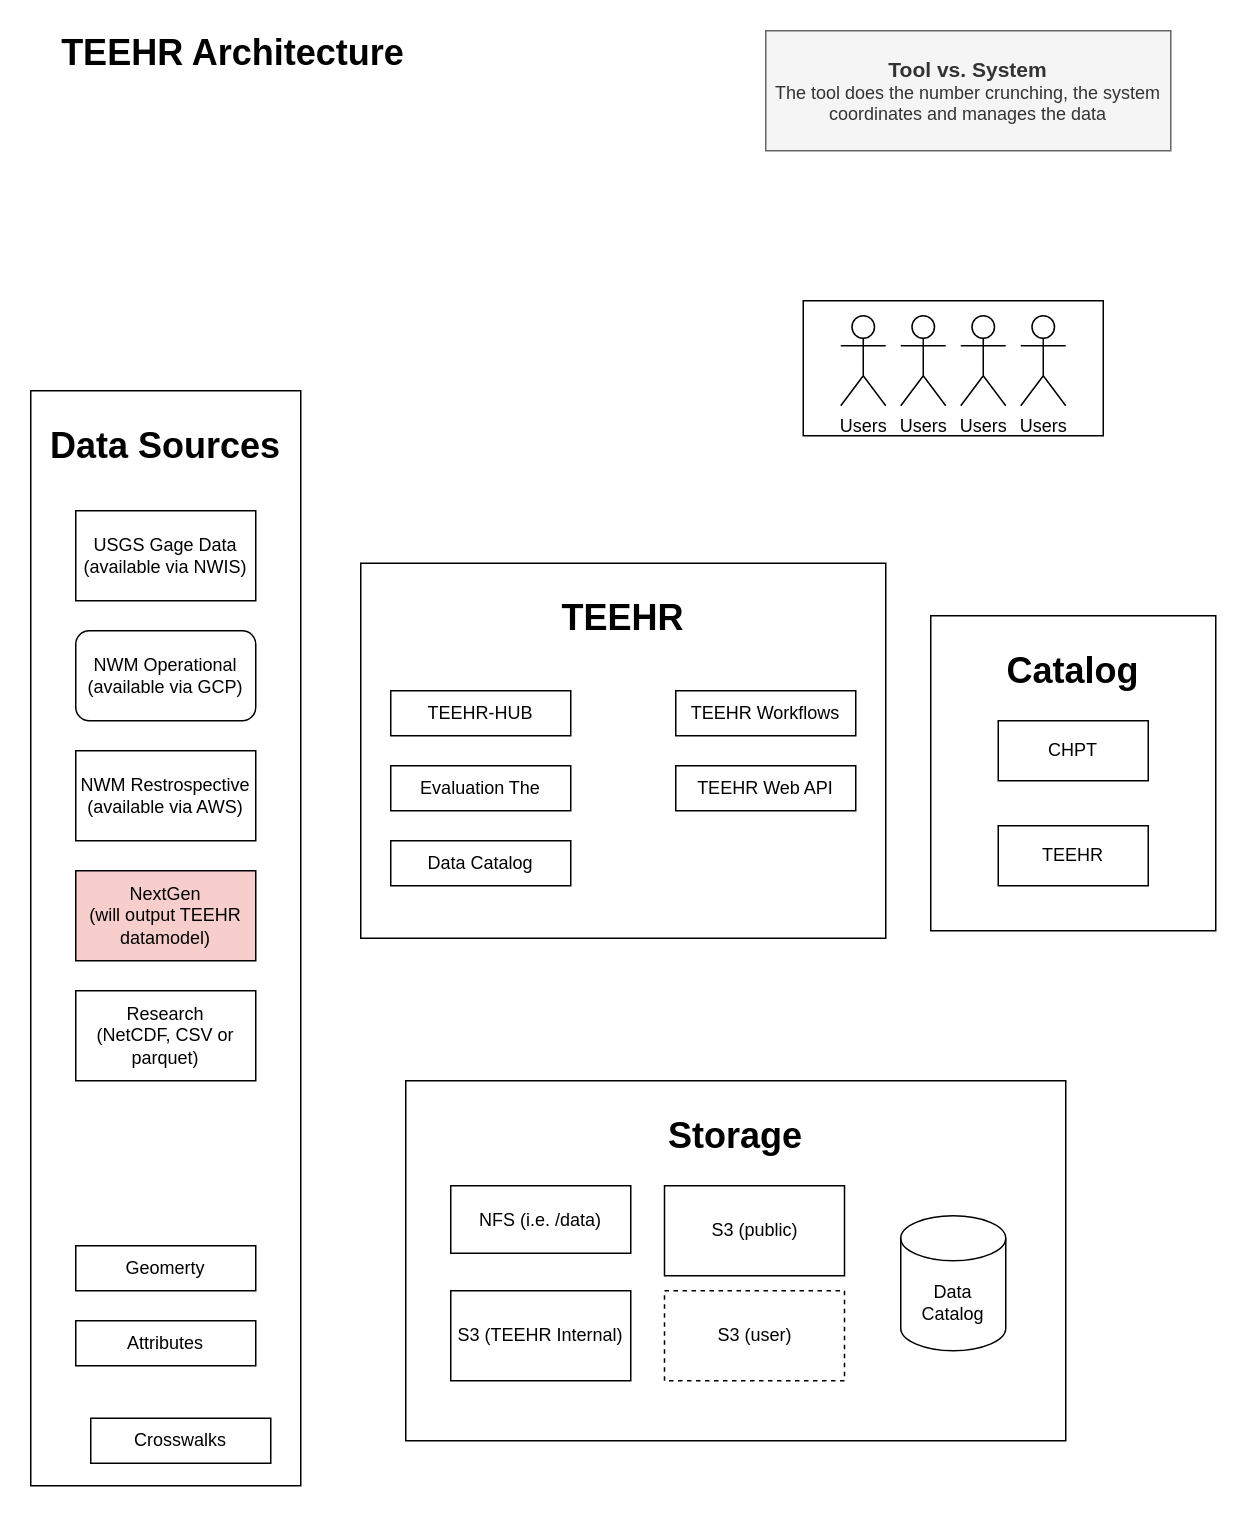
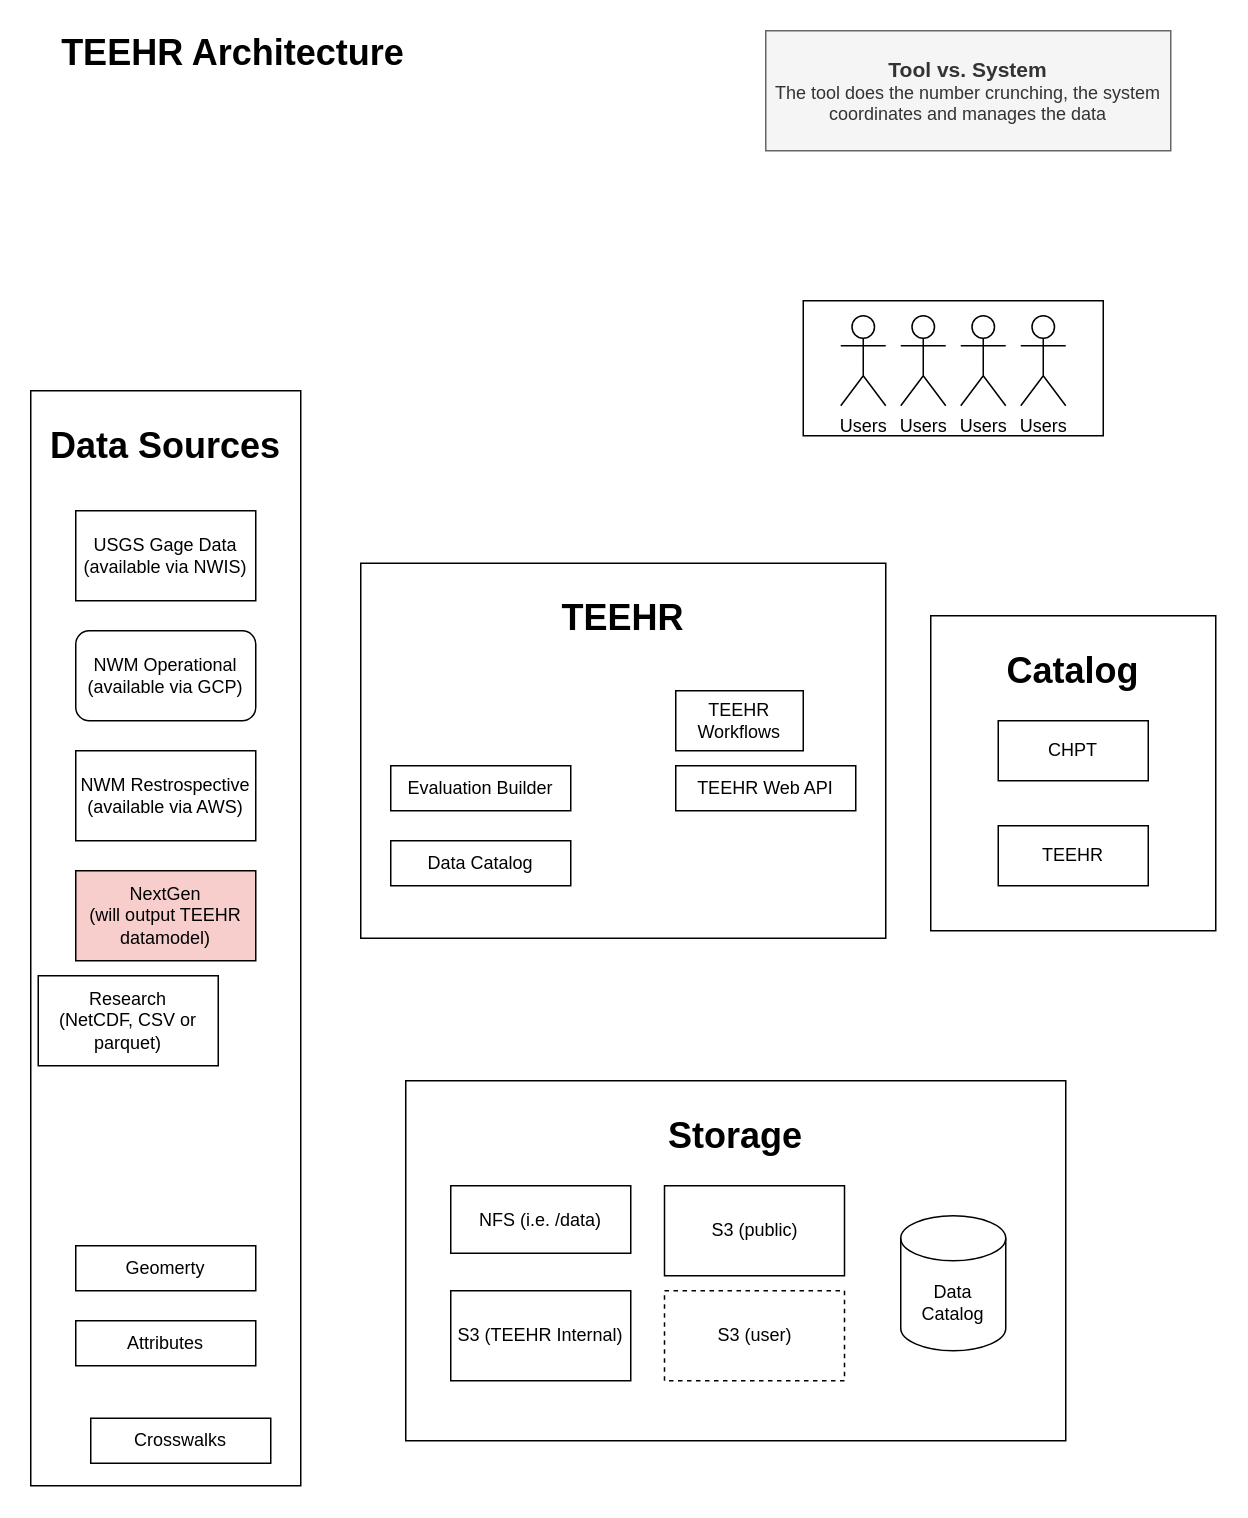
- <mxCell id="29" value="TEEHR-HUB" style="rounded=0;whiteSpace=wrap;html=1;" parent="1" vertex="1"><mxGeometry x="260" y="460" width="120" height="30" as="geometry" /></mxCell>
- <mxCell id="28" value="TEEHR Workflows" style="rounded=0;whiteSpace=wrap;html=1;" parent="1" vertex="1"><mxGeometry x="450" y="460" width="120" height="30" as="geometry" /></mxCell>
+ <mxCell id="28" value="TEEHR Workflows" style="rounded=0;whiteSpace=wrap;html=1;" parent="1" vertex="1"><mxGeometry x="450" y="460" width="85" height="40" as="geometry" /></mxCell>
- <mxCell id="22" value="Evaluation The" style="rounded=0;whiteSpace=wrap;html=1;" parent="1" vertex="1"><mxGeometry x="260" y="510" width="120" height="30" as="geometry" /></mxCell>
+ <mxCell id="22" value="Evaluation Builder" style="rounded=0;whiteSpace=wrap;html=1;" parent="1" vertex="1"><mxGeometry x="260" y="510" width="120" height="30" as="geometry" /></mxCell>
- <mxCell id="20" value="Research&lt;br&gt;(NetCDF, CSV or parquet)" style="rounded=0;whiteSpace=wrap;html=1;" parent="1" vertex="1"><mxGeometry x="50" y="660" width="120" height="60" as="geometry" /></mxCell>
+ <mxCell id="20" value="Research&lt;br&gt;(NetCDF, CSV or parquet)" style="rounded=0;whiteSpace=wrap;html=1;" parent="1" vertex="1"><mxGeometry x="25" y="650" width="120" height="60" as="geometry" /></mxCell>
